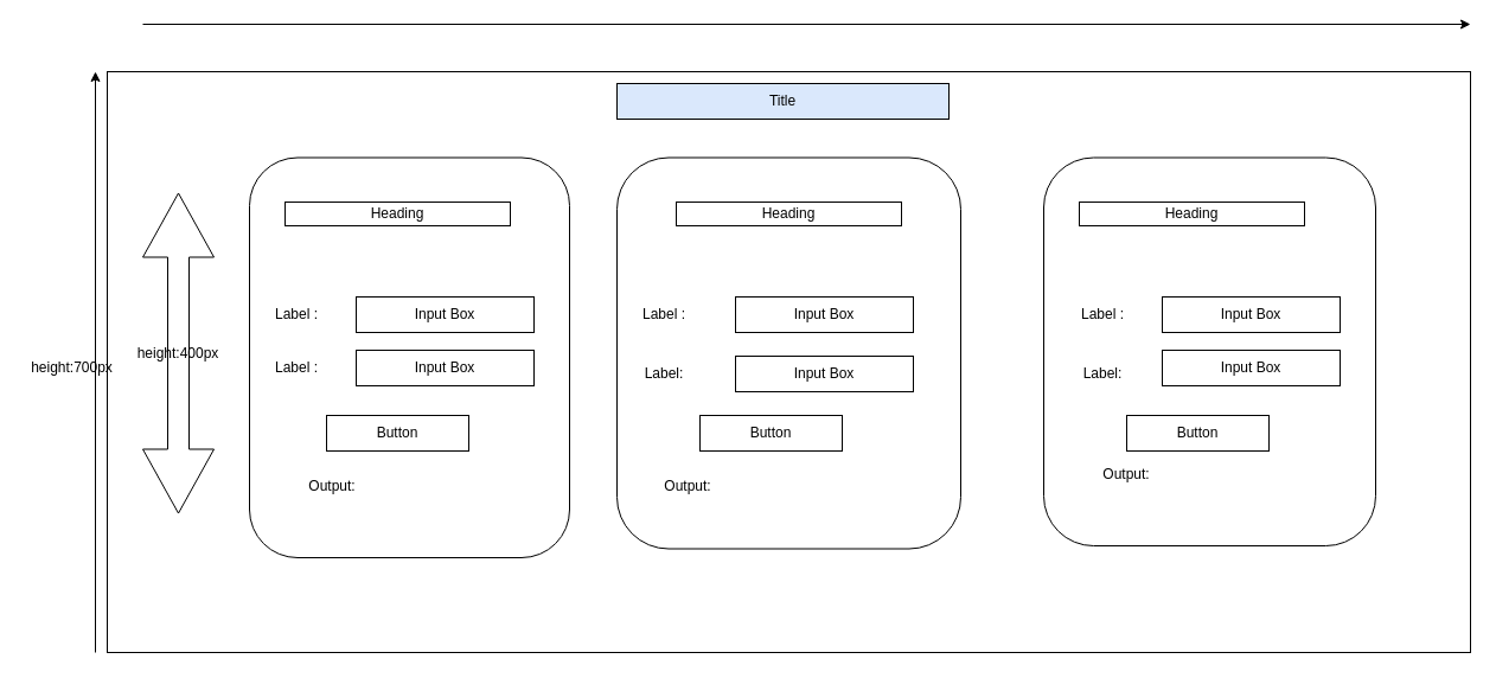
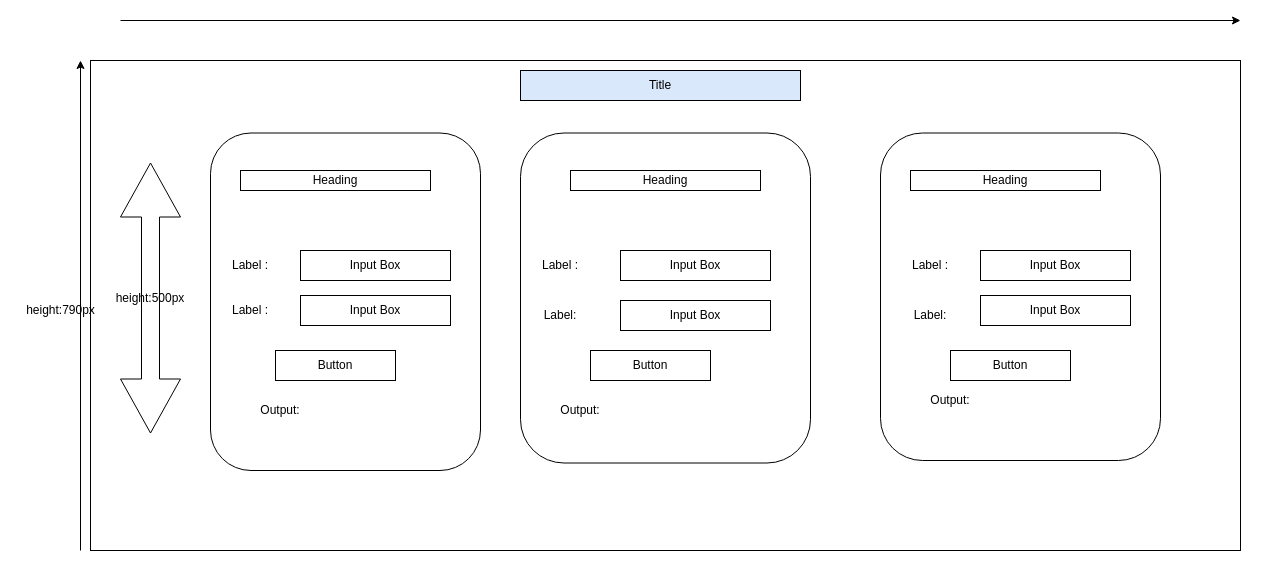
- <mxCell id="10" value="height:400px&lt;br&gt;" style="shape=doubleArrow;direction=south;whiteSpace=wrap;html=1;" vertex="1" parent="1"><mxGeometry x="120" y="162.5" width="60" height="270" as="geometry" /></mxCell>
+ <mxCell id="10" value="height:500px&lt;br&gt;" style="shape=doubleArrow;direction=south;whiteSpace=wrap;html=1;" vertex="1" parent="1"><mxGeometry x="120" y="162.5" width="60" height="270" as="geometry" /></mxCell>
- <mxCell id="5" value="height:700px" style="text;html=1;align=center;verticalAlign=middle;resizable=0;points=[];autosize=1;" vertex="1" parent="1"><mxGeometry x="20" y="300" width="80" height="20" as="geometry" /></mxCell>
+ <mxCell id="5" value="height:790px" style="text;html=1;align=center;verticalAlign=middle;resizable=0;points=[];autosize=1;" vertex="1" parent="1"><mxGeometry x="20" y="300" width="80" height="20" as="geometry" /></mxCell>
